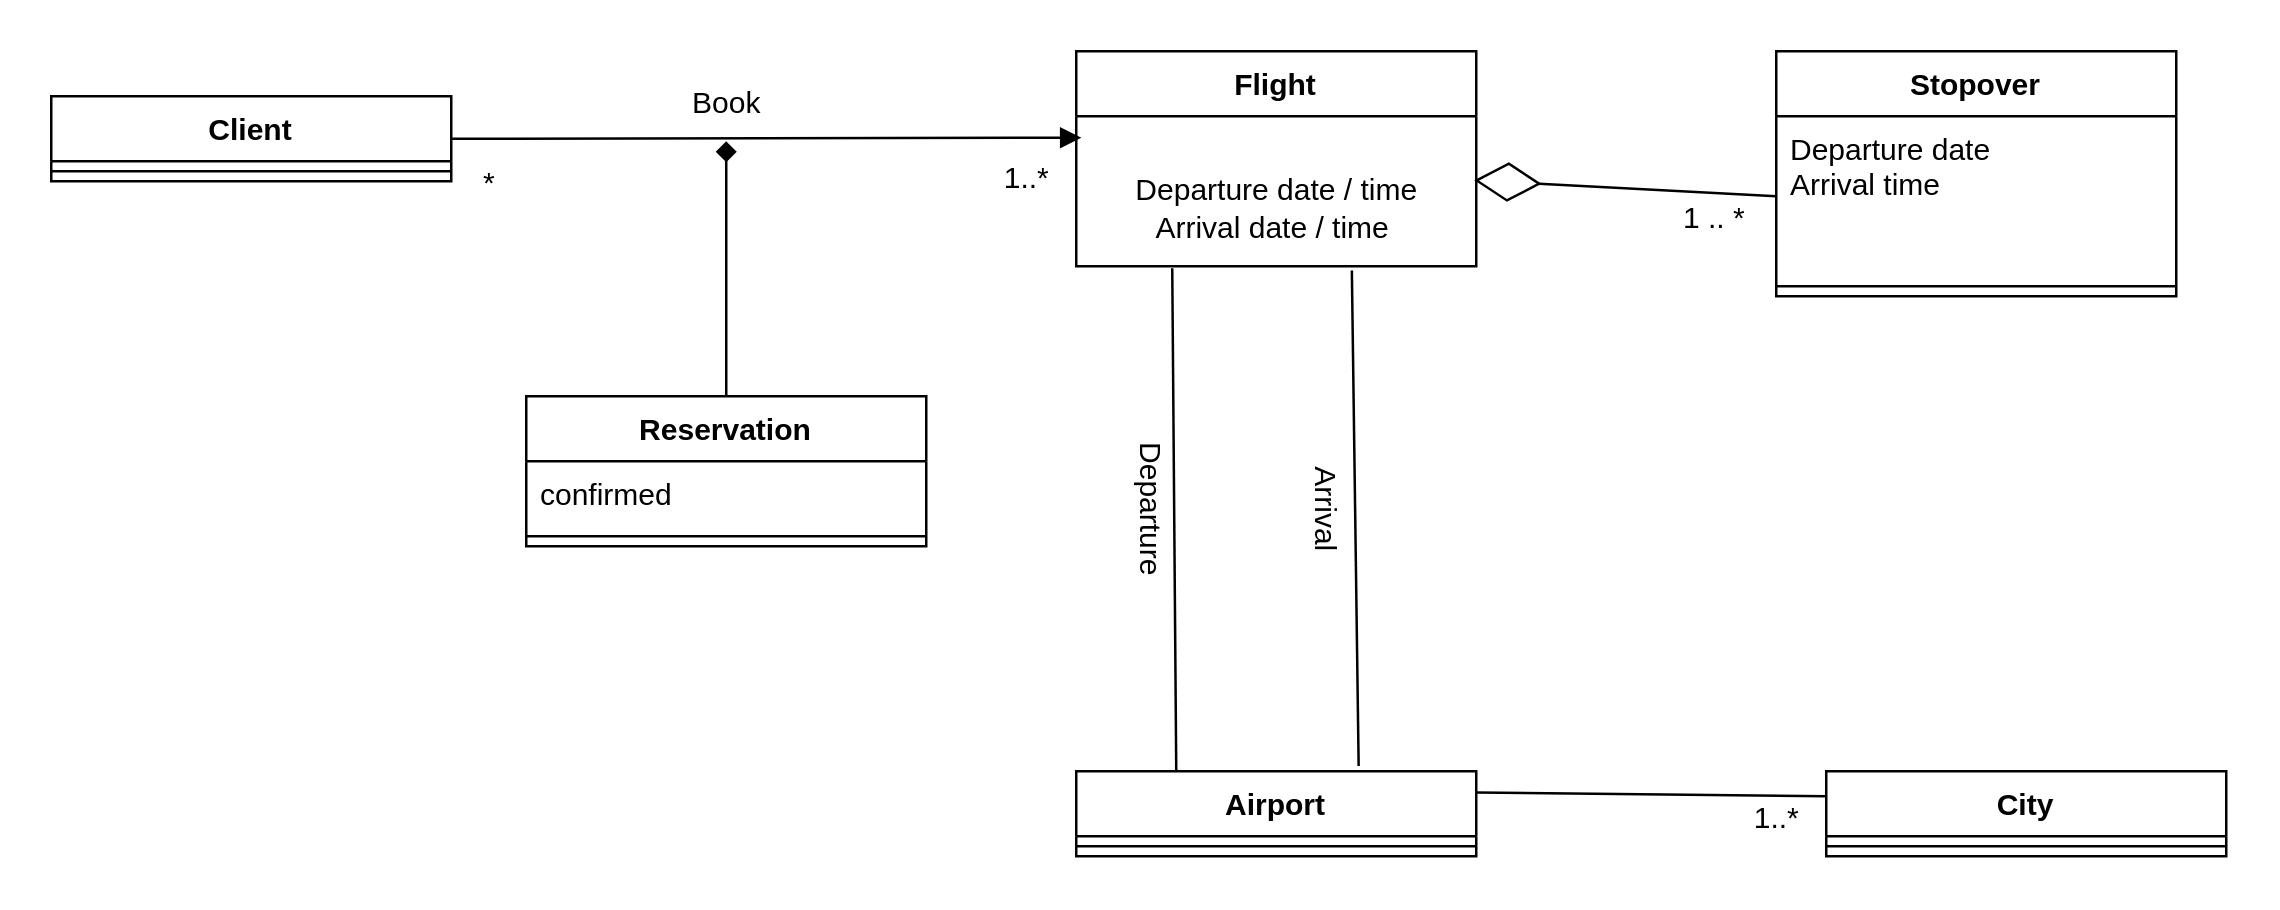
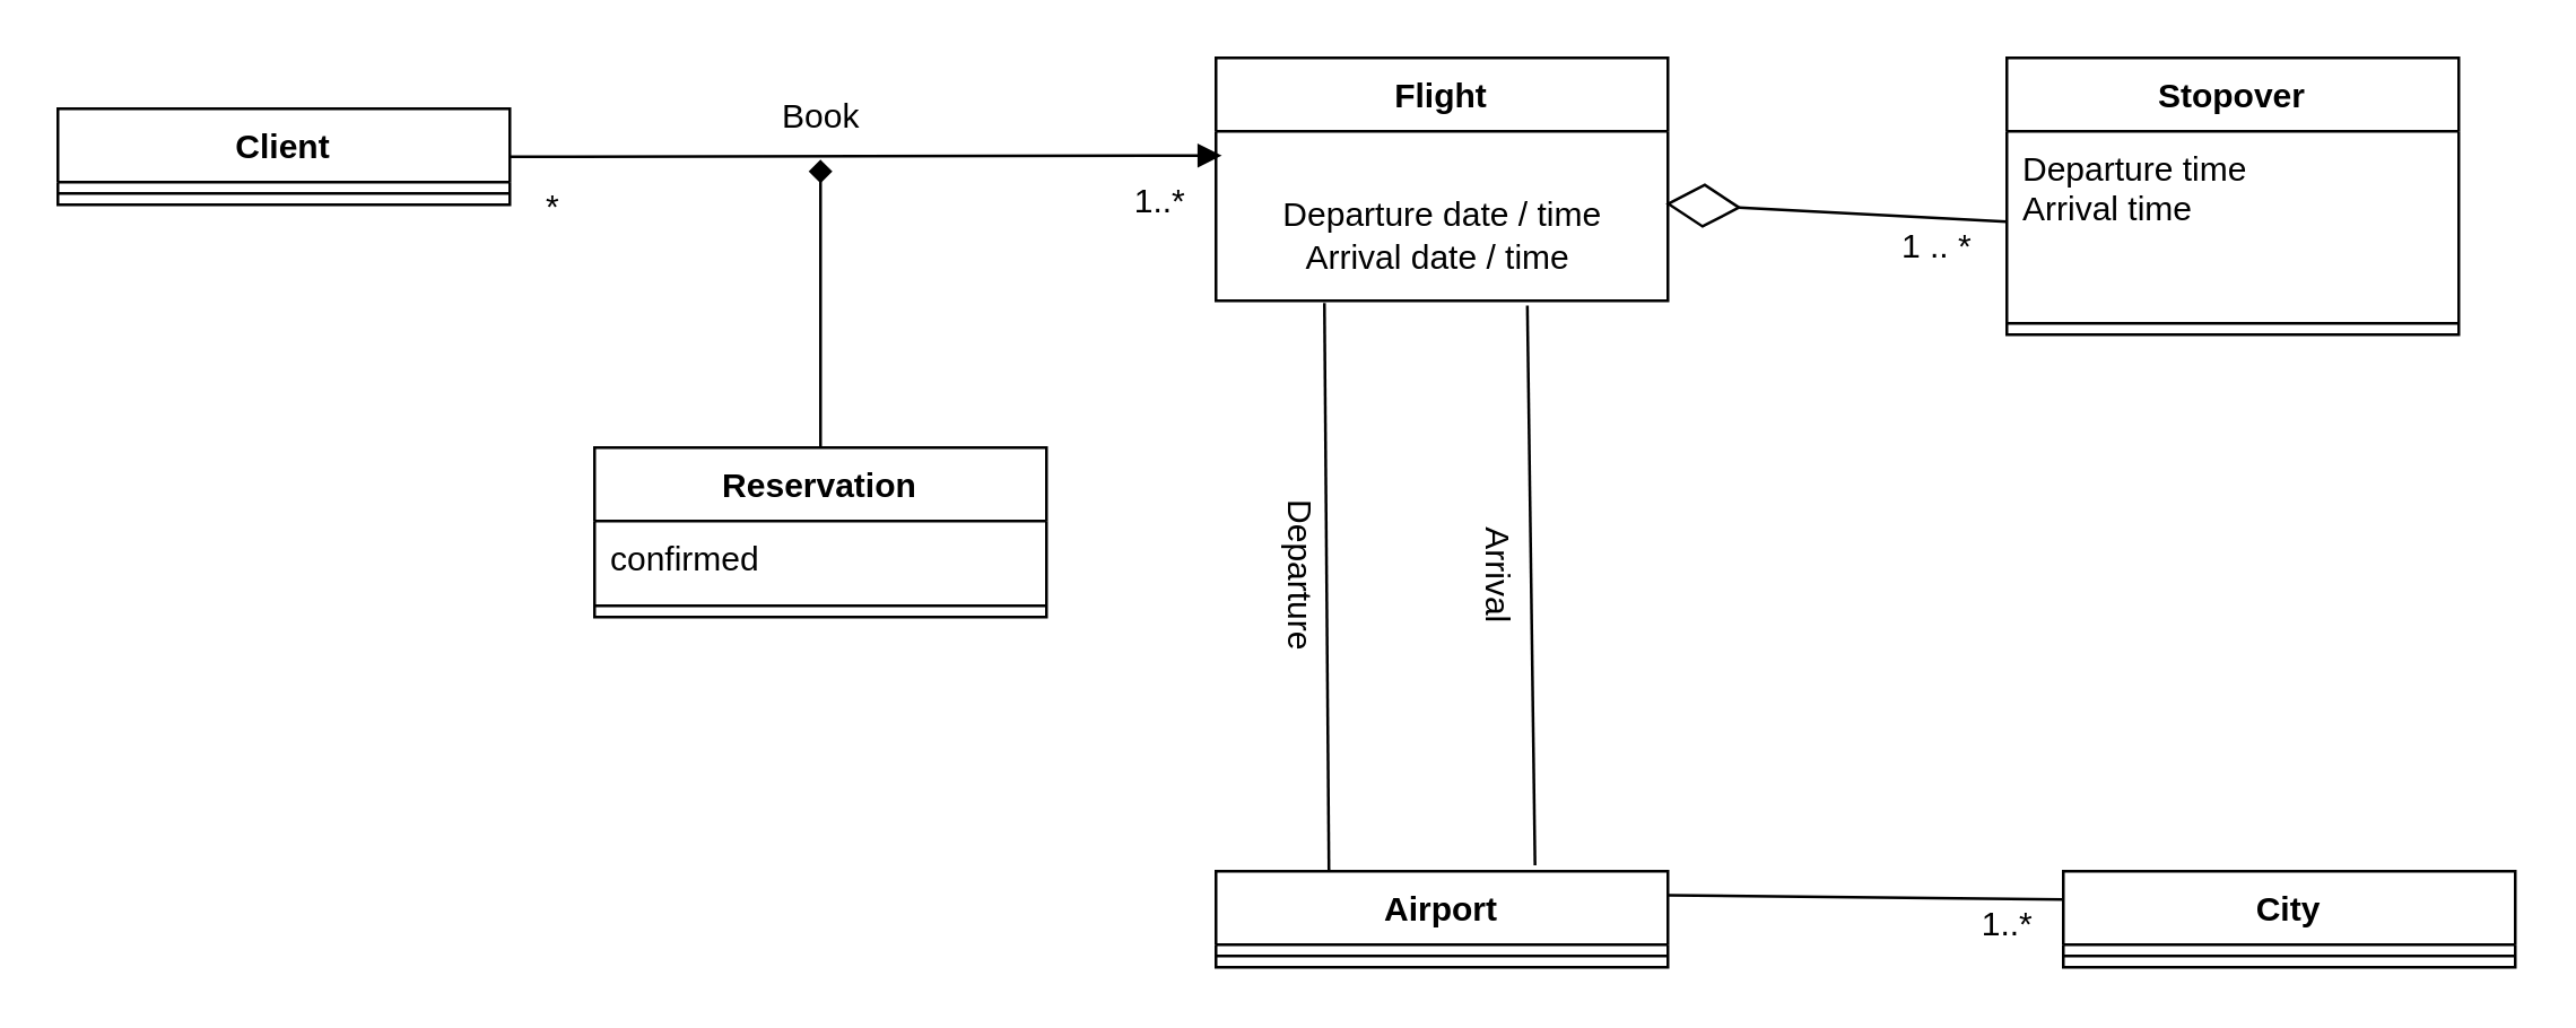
- <mxCell id="18" value="Departure date&lt;div&gt;Arrival time&lt;/div&gt;" style="text;strokeColor=none;fillColor=none;align=left;verticalAlign=top;spacingLeft=4;spacingRight=4;overflow=hidden;rotatable=0;points=[[0,0.5],[1,0.5]];portConstraint=eastwest;whiteSpace=wrap;html=1;" vertex="1" parent="17"><mxGeometry y="26" width="160" height="64" as="geometry" /></mxCell>
+ <mxCell id="18" value="Departure time&lt;div&gt;Arrival time&lt;/div&gt;" style="text;strokeColor=none;fillColor=none;align=left;verticalAlign=top;spacingLeft=4;spacingRight=4;overflow=hidden;rotatable=0;points=[[0,0.5],[1,0.5]];portConstraint=eastwest;whiteSpace=wrap;html=1;" vertex="1" parent="17"><mxGeometry y="26" width="160" height="64" as="geometry" /></mxCell>
